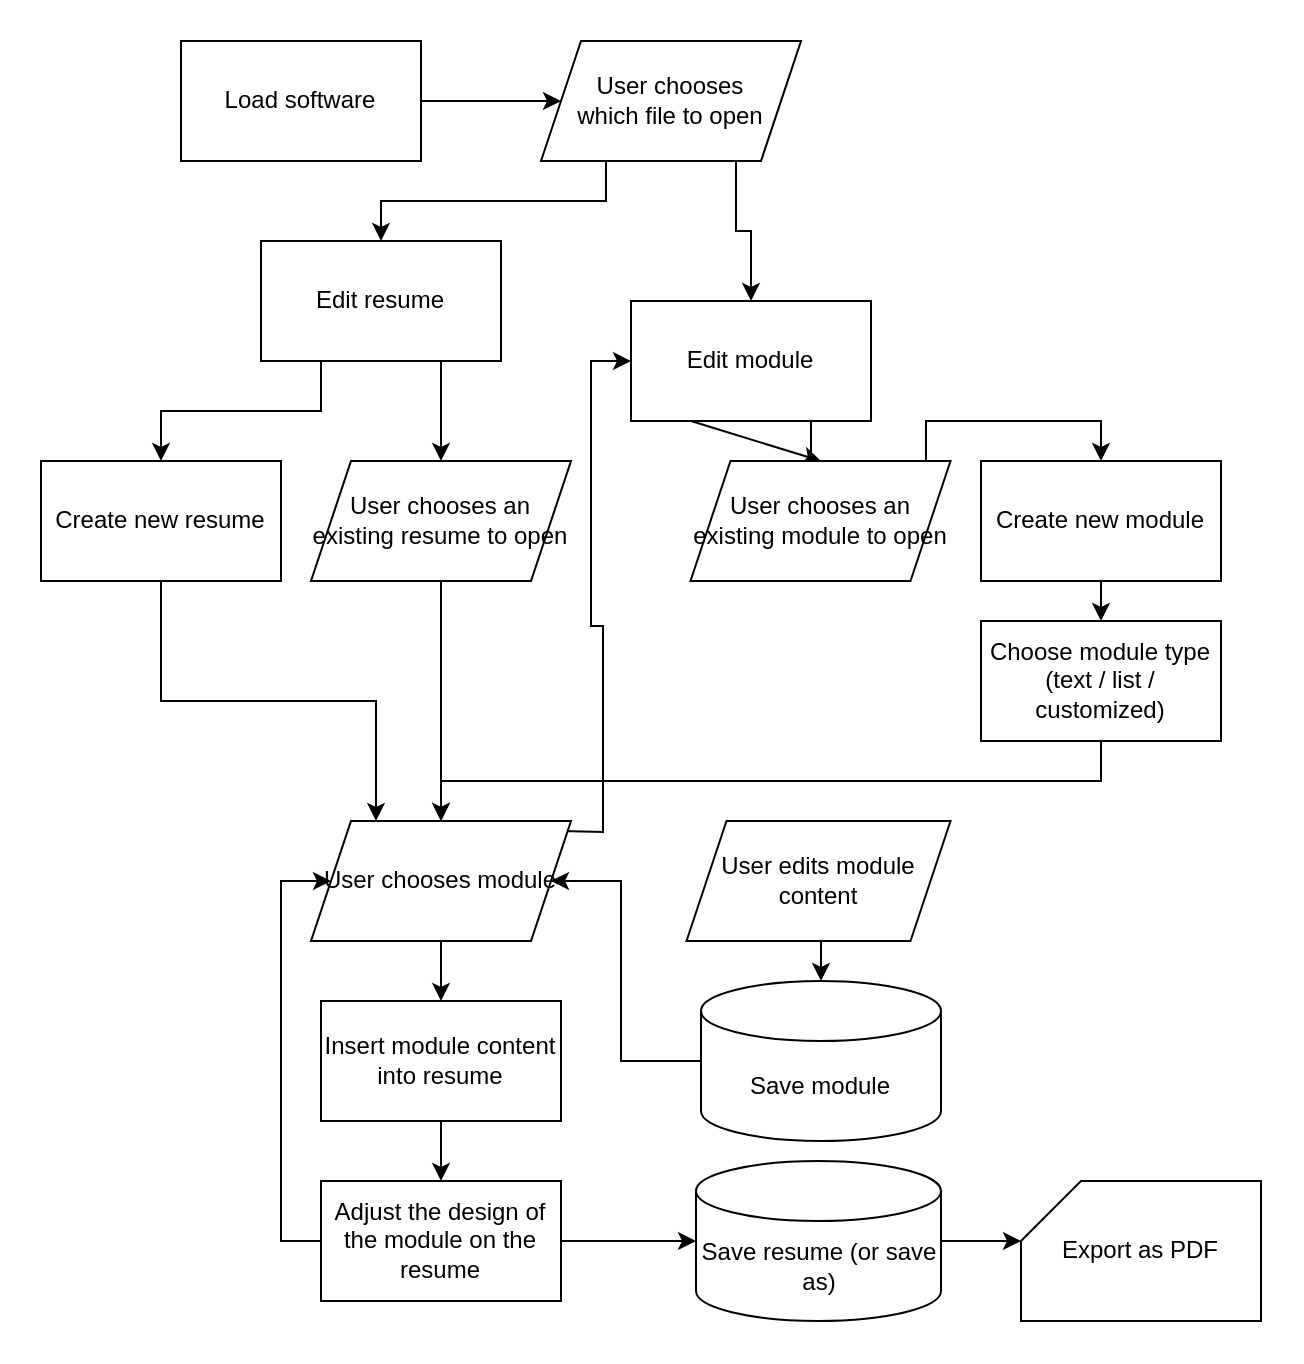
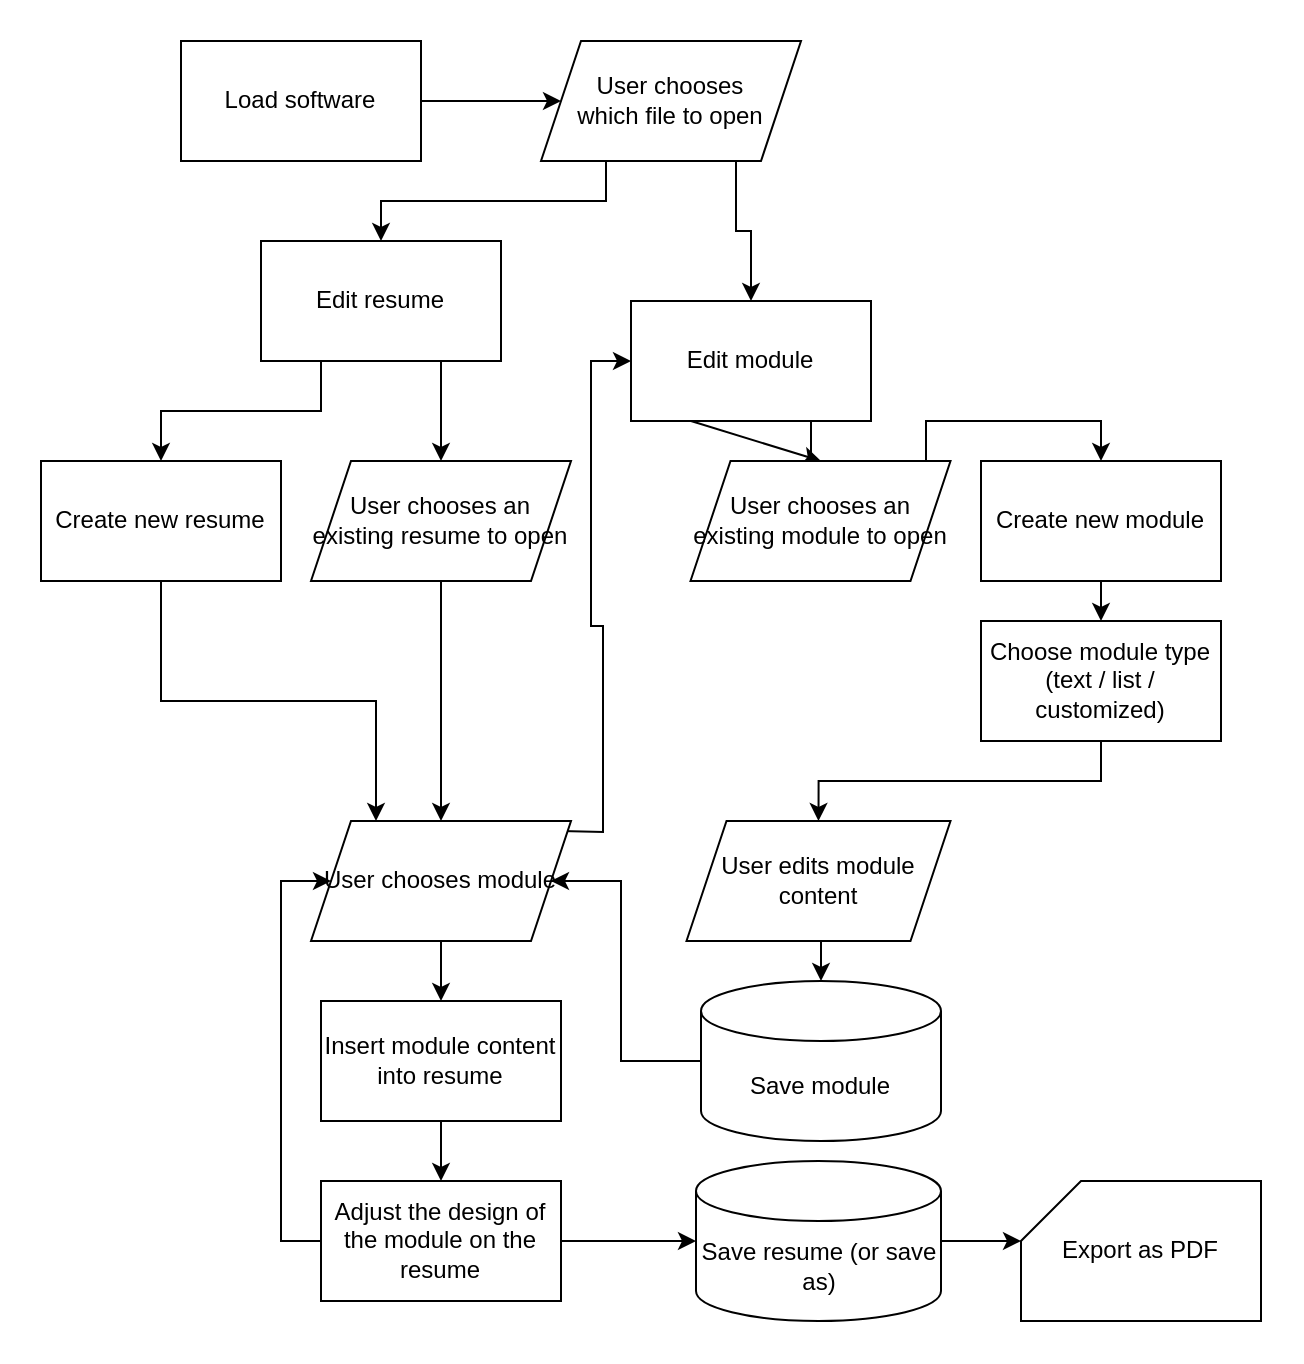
- <mxCell id="11" style="edgeStyle=orthogonalEdgeStyle;rounded=0;orthogonalLoop=1;jettySize=auto;html=1;exitX=0.5;exitY=1;exitDx=0;exitDy=0;" edge="1" parent="1" source="12" target="32"><mxGeometry relative="1" as="geometry" /></mxCell>
+ <mxCell id="11" style="edgeStyle=orthogonalEdgeStyle;rounded=0;orthogonalLoop=1;jettySize=auto;html=1;exitX=0.5;exitY=1;exitDx=0;exitDy=0;entryX=0.5;entryY=0;entryDx=0;entryDy=0;" edge="1" parent="1" source="12" target="31"><mxGeometry relative="1" as="geometry" /></mxCell>
